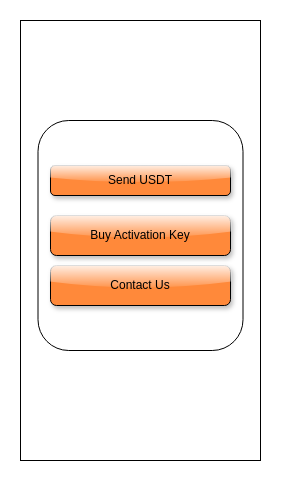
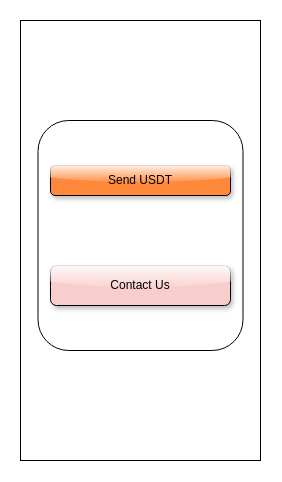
- <mxCell id="6" value="Buy Activation Key" style="rounded=1;whiteSpace=wrap;html=1;fillColor=#FF893A;glass=1;shadow=1;" vertex="1" parent="2"><mxGeometry x="30" y="195" width="180" height="40" as="geometry" /></mxCell>
- <mxCell id="7" value="Contact Us" style="rounded=1;whiteSpace=wrap;html=1;fillColor=#FF893A;glass=1;shadow=1;" vertex="1" parent="2"><mxGeometry x="30" y="245" width="180" height="40" as="geometry" /></mxCell>
+ <mxCell id="7" value="Contact Us" style="rounded=1;whiteSpace=wrap;html=1;fillColor=#f8cecc;glass=1;shadow=1;" vertex="1" parent="2"><mxGeometry x="30" y="245" width="180" height="40" as="geometry" /></mxCell>
